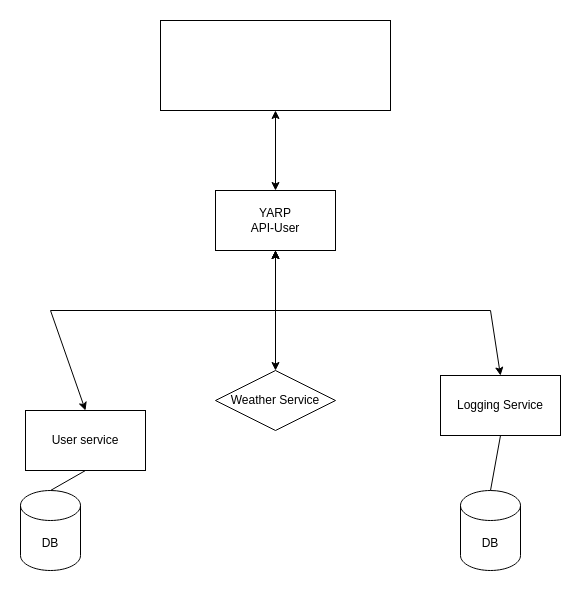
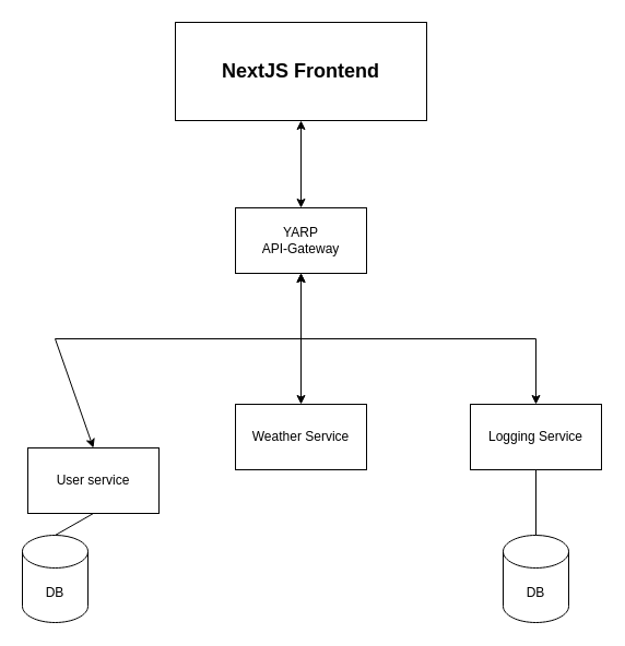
+ <mxCell id="3" value="&lt;div&gt;&lt;b&gt;&lt;font style=&quot;font-size: 18px;&quot;&gt;NextJS Frontend&lt;/font&gt;&lt;/b&gt;&lt;/div&gt;" style="text;html=1;align=center;verticalAlign=middle;whiteSpace=wrap;rounded=0;" vertex="1" parent="1"><mxGeometry x="185" y="25" width="180" height="80" as="geometry" /></mxCell>
- <mxCell id="11" value="&lt;div&gt;YARP&lt;/div&gt;&lt;div&gt;API-User&lt;/div&gt;" style="rounded=0;whiteSpace=wrap;html=1;" vertex="1" parent="1"><mxGeometry x="215" y="190" width="120" height="60" as="geometry" /></mxCell>
+ <mxCell id="11" value="&lt;div&gt;YARP&lt;/div&gt;&lt;div&gt;API-Gateway&lt;/div&gt;" style="rounded=0;whiteSpace=wrap;html=1;" vertex="1" parent="1"><mxGeometry x="215" y="190" width="120" height="60" as="geometry" /></mxCell>
- <mxCell id="4" value="&lt;div&gt;Weather Service&lt;/div&gt;" style="rhombus;whiteSpace=wrap;html=1;" vertex="1" parent="1"><mxGeometry x="215" y="370" width="120" height="60" as="geometry" /></mxCell>
+ <mxCell id="4" value="&lt;div&gt;Weather Service&lt;/div&gt;" style="rounded=0;whiteSpace=wrap;html=1;" vertex="1" parent="1"><mxGeometry x="215" y="370" width="120" height="60" as="geometry" /></mxCell>
- <mxCell id="5" value="&lt;div&gt;Logging Service&lt;/div&gt;" style="rounded=0;whiteSpace=wrap;html=1;" vertex="1" parent="1"><mxGeometry x="440" y="375" width="120" height="60" as="geometry" /></mxCell>
+ <mxCell id="5" value="&lt;div&gt;Logging Service&lt;/div&gt;" style="rounded=0;whiteSpace=wrap;html=1;" vertex="1" parent="1"><mxGeometry x="430" y="370" width="120" height="60" as="geometry" /></mxCell>
